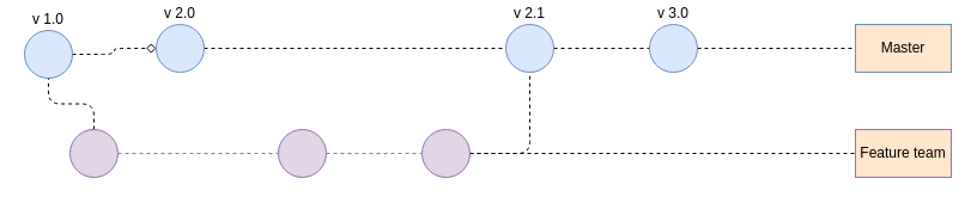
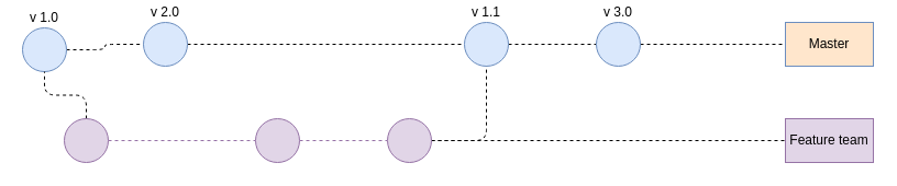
- <mxCell id="7" value="v 2.1" style="ellipse;whiteSpace=wrap;html=1;fillColor=#dae8fc;strokeColor=#6c8ebf;labelPosition=center;verticalLabelPosition=top;align=center;verticalAlign=bottom;" vertex="1" parent="1"><mxGeometry x="422" y="20" width="40" height="40" as="geometry" /></mxCell>
+ <mxCell id="7" value="v 1.1" style="ellipse;whiteSpace=wrap;html=1;fillColor=#dae8fc;strokeColor=#6c8ebf;labelPosition=center;verticalLabelPosition=top;align=center;verticalAlign=bottom;" vertex="1" parent="1"><mxGeometry x="422" y="20" width="40" height="40" as="geometry" /></mxCell>
- <mxCell id="2" value="" style="edgeStyle=orthogonalEdgeStyle;rounded=1;orthogonalLoop=1;jettySize=auto;html=1;fontFamily=Helvetica;fontSize=12;fontColor=default;curved=0;dashed=1;endArrow=diamond;endFill=0;" edge="1" parent="1" source="3" target="5"><mxGeometry relative="1" as="geometry" /></mxCell>
+ <mxCell id="2" value="" style="edgeStyle=orthogonalEdgeStyle;rounded=1;orthogonalLoop=1;jettySize=auto;html=1;fontFamily=Helvetica;fontSize=12;fontColor=default;curved=0;dashed=1;endArrow=none;endFill=0;" edge="1" parent="1" source="3" target="5"><mxGeometry relative="1" as="geometry" /></mxCell>
- <mxCell id="19" value="Feature team" style="whiteSpace=wrap;html=1;verticalAlign=middle;fillColor=#ffe6cc;strokeColor=#9673a6;labelPosition=center;verticalLabelPosition=middle;align=center;" vertex="1" parent="1"><mxGeometry x="714" y="108" width="80" height="40" as="geometry" /></mxCell>
+ <mxCell id="19" value="Feature team" style="whiteSpace=wrap;html=1;verticalAlign=middle;fillColor=#e1d5e7;strokeColor=#9673a6;labelPosition=center;verticalLabelPosition=middle;align=center;" vertex="1" parent="1"><mxGeometry x="714" y="108" width="80" height="40" as="geometry" /></mxCell>
